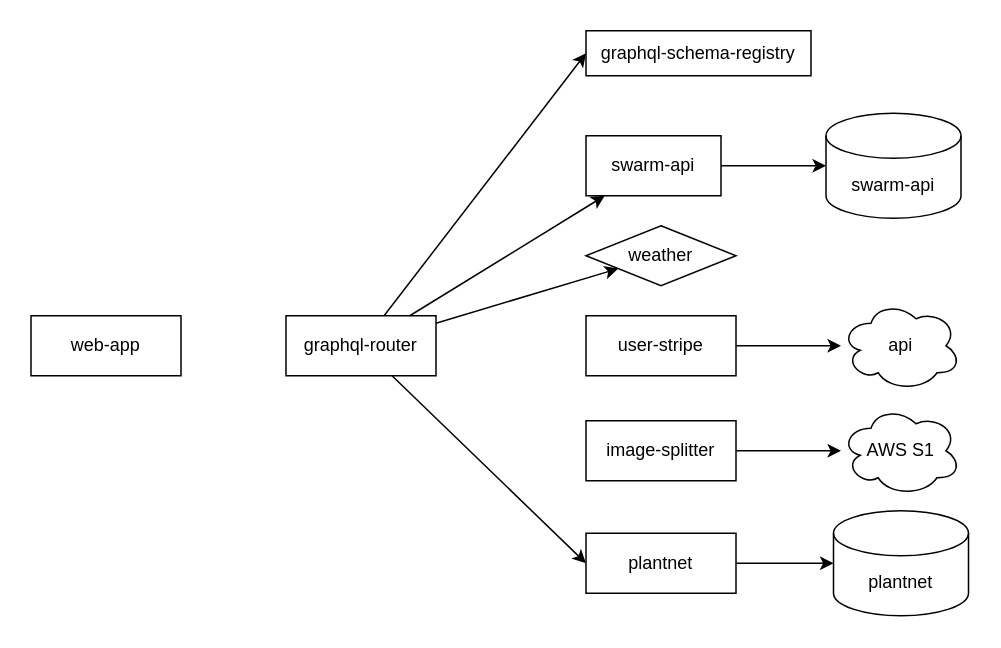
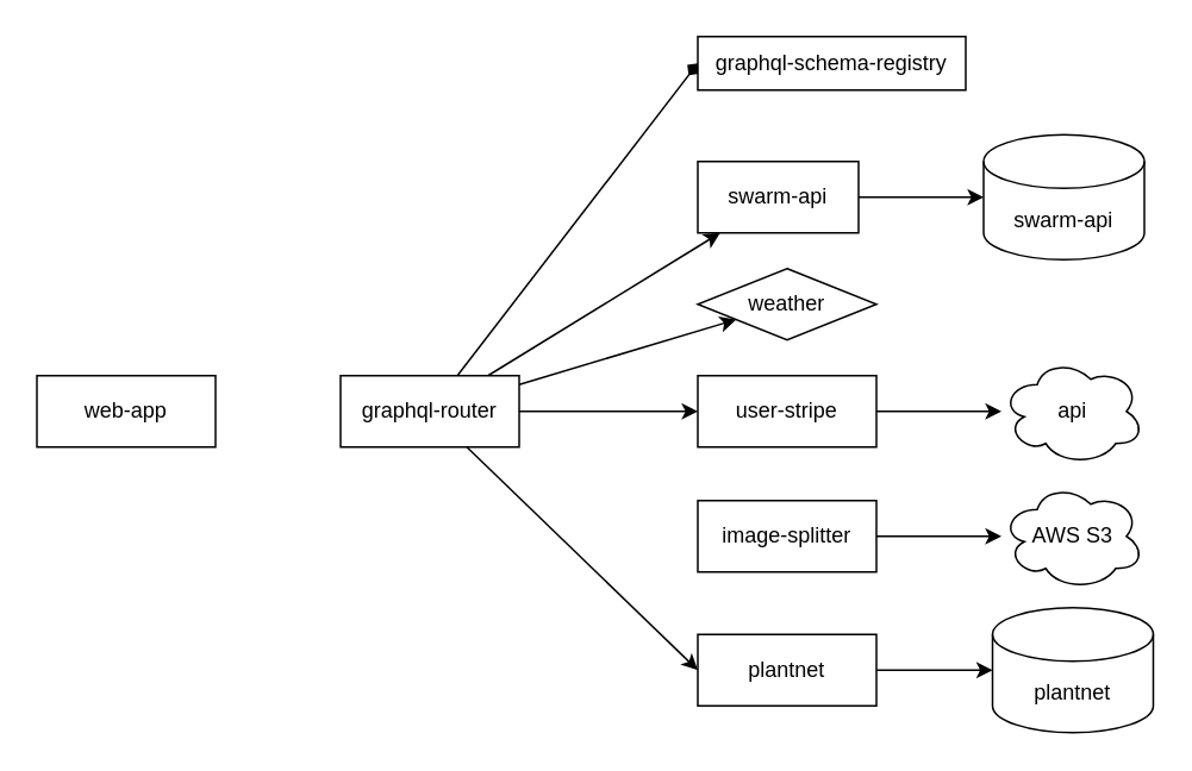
- <mxCell id="4" value="" style="edgeStyle=none;html=1;entryX=0;entryY=0.5;entryDx=0;entryDy=0;" parent="1" source="8" target="11" edge="1"><mxGeometry relative="1" as="geometry" /></mxCell>
+ <mxCell id="4" value="" style="edgeStyle=none;html=1;entryX=0;entryY=0.5;entryDx=0;entryDy=0;endArrow=diamond;" parent="1" source="8" target="11" edge="1"><mxGeometry relative="1" as="geometry" /></mxCell>
+ <mxCell id="6" value="" style="edgeStyle=none;html=1;entryX=0;entryY=0.5;entryDx=0;entryDy=0;" parent="1" source="8" target="14" edge="1"><mxGeometry relative="1" as="geometry" /></mxCell>
- <mxCell id="17" value="AWS S1" style="ellipse;shape=cloud;whiteSpace=wrap;html=1;rounded=0;" parent="1" vertex="1"><mxGeometry x="560" y="270" width="80" height="60" as="geometry" /></mxCell>
+ <mxCell id="17" value="AWS S3" style="ellipse;shape=cloud;whiteSpace=wrap;html=1;rounded=0;" parent="1" vertex="1"><mxGeometry x="560" y="270" width="80" height="60" as="geometry" /></mxCell>
